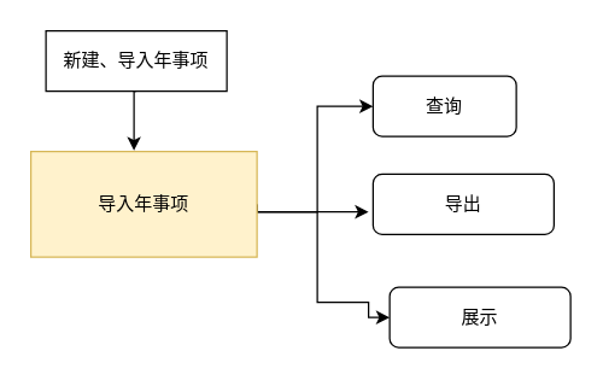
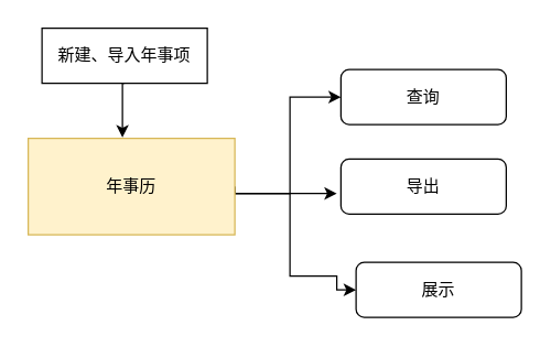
- <mxCell id="8" value="查询" style="rounded=1;whiteSpace=wrap;html=1;fontSize=12;glass=0;strokeWidth=1;shadow=0;" vertex="1" parent="1"><mxGeometry x="247" y="50" width="95" height="40" as="geometry" /></mxCell>
+ <mxCell id="8" value="查询" style="rounded=1;whiteSpace=wrap;html=1;fontSize=12;glass=0;strokeWidth=1;shadow=0;" vertex="1" parent="1"><mxGeometry x="247" y="50" width="120" height="40" as="geometry" /></mxCell>
- <mxCell id="7" value="导入年事项" style="rounded=0;whiteSpace=wrap;html=1;fillColor=#fff2cc;strokeColor=#d6b656;" vertex="1" parent="1"><mxGeometry x="20" y="100" width="150" height="70" as="geometry" /></mxCell>
+ <mxCell id="7" value="年事历" style="rounded=0;whiteSpace=wrap;html=1;fillColor=#fff2cc;strokeColor=#d6b656;" vertex="1" parent="1"><mxGeometry x="20" y="100" width="150" height="70" as="geometry" /></mxCell>
